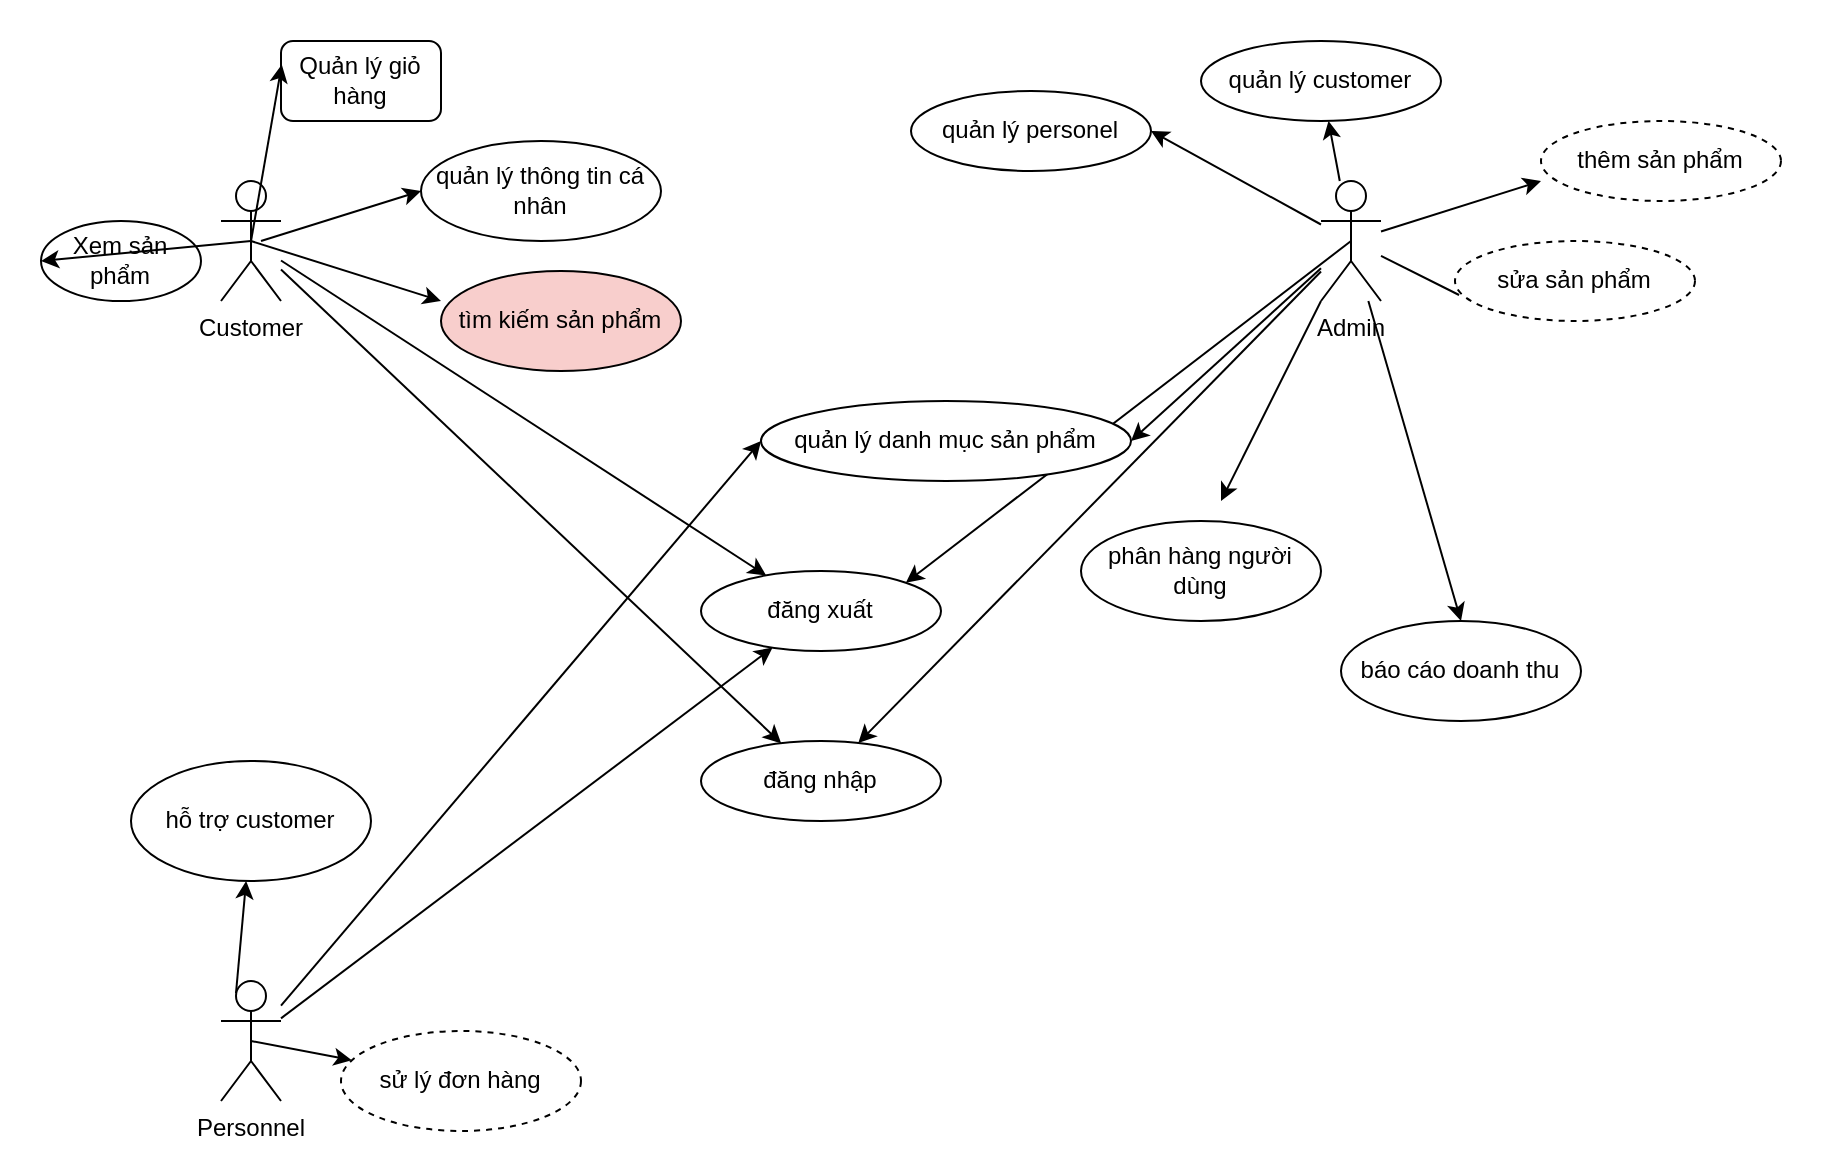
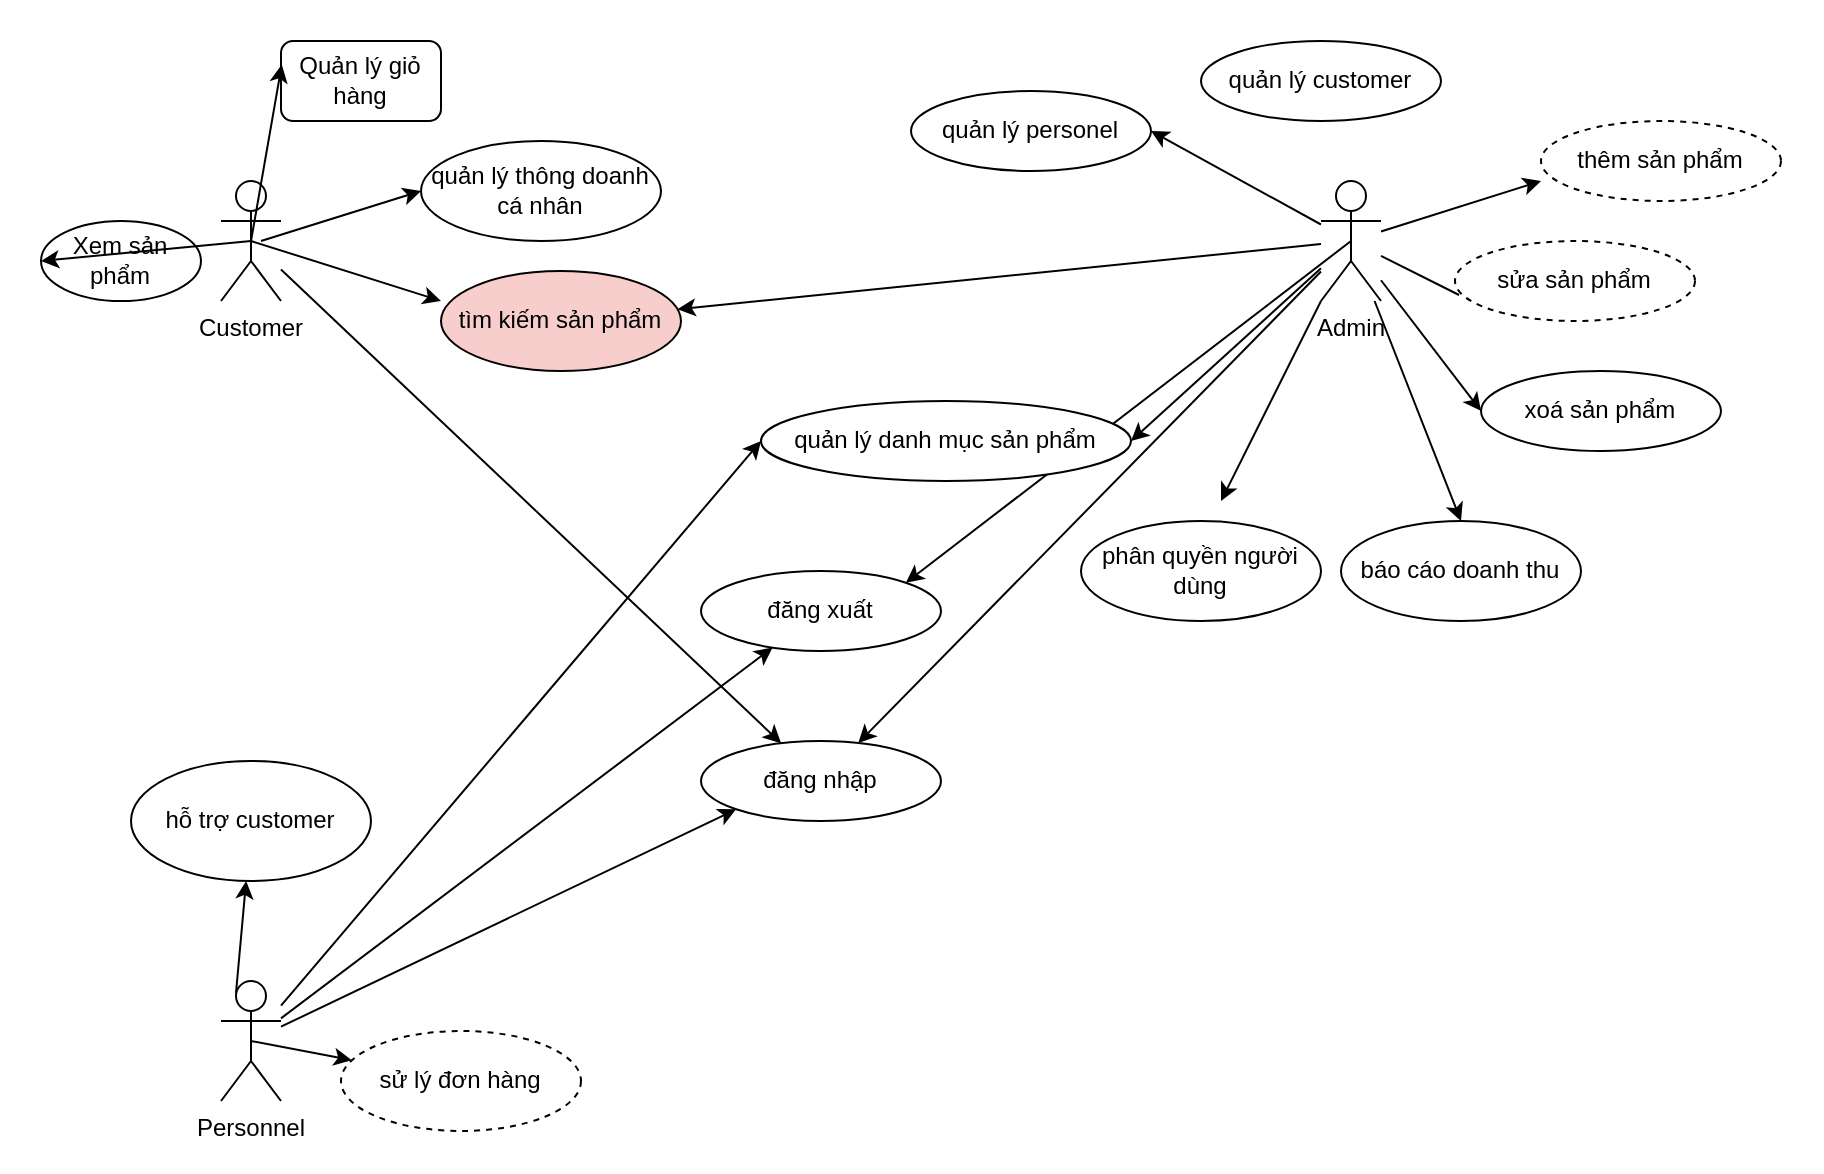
- <mxCell id="15" value="" style="endArrow=classic;html=1;rounded=0;" edge="1" parent="1" source="3" target="14"><mxGeometry width="50" height="50" relative="1" as="geometry"><mxPoint x="220" y="350" as="sourcePoint" /><mxPoint x="450" y="200" as="targetPoint" /></mxGeometry></mxCell>
+ <mxCell id="15" value="" style="endArrow=classic;html=1;rounded=0;" edge="1" parent="1" source="3" target="32"><mxGeometry width="50" height="50" relative="1" as="geometry"><mxPoint x="220" y="350" as="sourcePoint" /><mxPoint x="450" y="200" as="targetPoint" /></mxGeometry></mxCell>
- <mxCell id="27" value="quản lý thông tin cá nhân" style="ellipse;whiteSpace=wrap;html=1;" vertex="1" parent="1"><mxGeometry x="210" y="70" width="120" height="50" as="geometry" /></mxCell>
+ <mxCell id="27" value="quản lý thông doanh cá nhân" style="ellipse;whiteSpace=wrap;html=1;" vertex="1" parent="1"><mxGeometry x="210" y="70" width="120" height="50" as="geometry" /></mxCell>
+ <mxCell id="22" value="" style="endArrow=classic;html=1;rounded=0;entryX=0;entryY=0.5;entryDx=0;entryDy=0;" edge="1" parent="1" source="3" target="19"><mxGeometry width="50" height="50" relative="1" as="geometry"><mxPoint x="410" y="360" as="sourcePoint" /><mxPoint x="460" y="310" as="targetPoint" /></mxGeometry></mxCell>
+ <mxCell id="19" value="xoá sản phẩm" style="ellipse;whiteSpace=wrap;html=1;" vertex="1" parent="1"><mxGeometry x="740" y="185" width="120" height="40" as="geometry" /></mxCell>
- <mxCell id="11" value="" style="edgeStyle=none;orthogonalLoop=1;jettySize=auto;html=1;rounded=0;" edge="1" parent="1" source="2" target="9"><mxGeometry width="100" relative="1" as="geometry"><mxPoint x="80" y="130" as="sourcePoint" /><mxPoint x="180" y="130" as="targetPoint" /><Array as="points" /></mxGeometry></mxCell>
- <mxCell id="38" value="phân hàng người dùng" style="ellipse;whiteSpace=wrap;html=1;" vertex="1" parent="1"><mxGeometry x="540" y="260" width="120" height="50" as="geometry" /></mxCell>
+ <mxCell id="38" value="phân quyền người dùng" style="ellipse;whiteSpace=wrap;html=1;" vertex="1" parent="1"><mxGeometry x="540" y="260" width="120" height="50" as="geometry" /></mxCell>
- <mxCell id="34" value="báo cáo doanh thu" style="ellipse;whiteSpace=wrap;html=1;" vertex="1" parent="1"><mxGeometry x="670" y="310" width="120" height="50" as="geometry" /></mxCell>
+ <mxCell id="34" value="báo cáo doanh thu" style="ellipse;whiteSpace=wrap;html=1;" vertex="1" parent="1"><mxGeometry x="670" y="260" width="120" height="50" as="geometry" /></mxCell>
+ <mxCell id="7" value="" style="edgeStyle=none;orthogonalLoop=1;jettySize=auto;html=1;rounded=0;entryX=0;entryY=1;entryDx=0;entryDy=0;" edge="1" parent="1" source="4" target="6"><mxGeometry width="100" relative="1" as="geometry"><mxPoint x="90" y="510" as="sourcePoint" /><mxPoint x="190" y="510" as="targetPoint" /><Array as="points" /></mxGeometry></mxCell>
